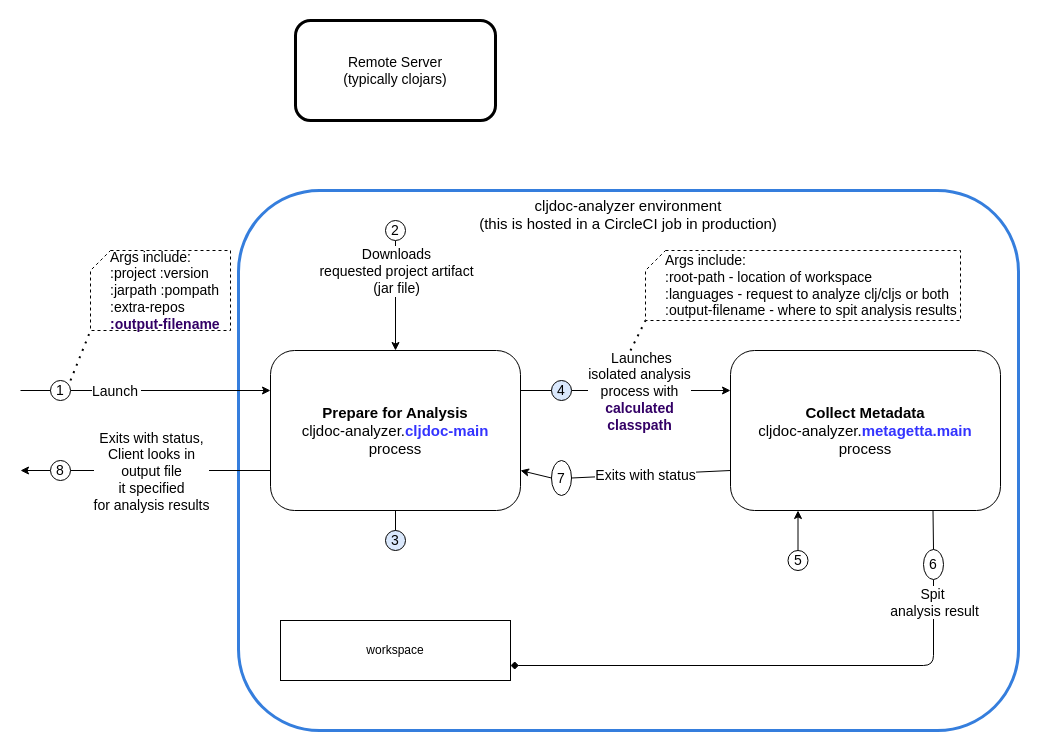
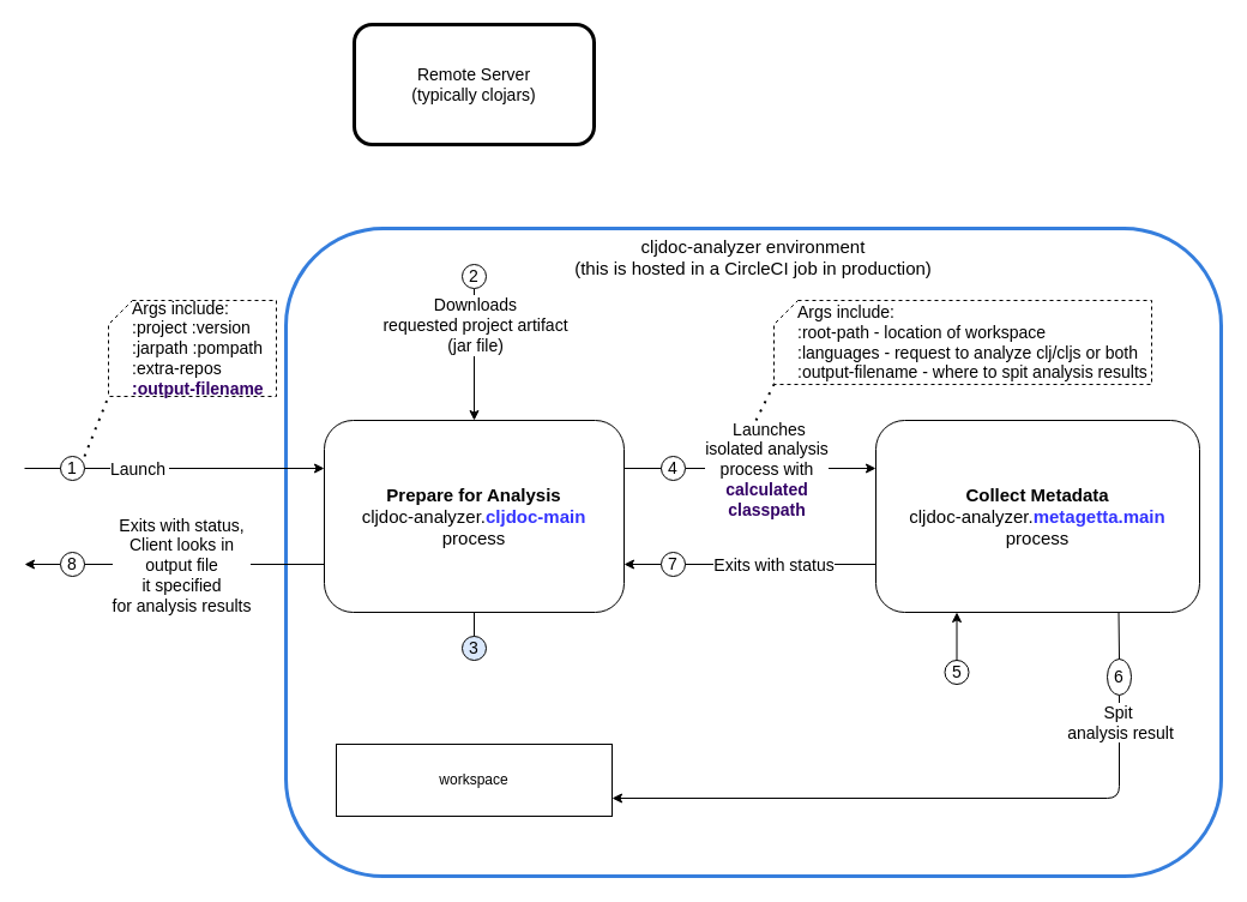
- <mxCell id="24" value="&lt;font style=&quot;font-size: 14px&quot;&gt;4&lt;/font&gt;" style="ellipse;whiteSpace=wrap;html=1;aspect=fixed;fillColor=#dae8fc;" vertex="1" parent="1"><mxGeometry x="551" y="380" width="20" height="20" as="geometry" /></mxCell>
+ <mxCell id="24" value="&lt;font style=&quot;font-size: 14px&quot;&gt;4&lt;/font&gt;" style="ellipse;whiteSpace=wrap;html=1;aspect=fixed;" vertex="1" parent="1"><mxGeometry x="551" y="380" width="20" height="20" as="geometry" /></mxCell>
- <mxCell id="31" value="&lt;font style=&quot;font-size: 14px&quot;&gt;7&lt;/font&gt;" style="ellipse;whiteSpace=wrap;html=1;aspect=fixed;" vertex="1" parent="1"><mxGeometry x="551" y="460" width="20" height="35" as="geometry" /></mxCell>
+ <mxCell id="31" value="&lt;font style=&quot;font-size: 14px&quot;&gt;7&lt;/font&gt;" style="ellipse;whiteSpace=wrap;html=1;aspect=fixed;" vertex="1" parent="1"><mxGeometry x="551" y="460" width="20" height="20" as="geometry" /></mxCell>
- <mxCell id="27" style="edgeStyle=orthogonalEdgeStyle;rounded=1;orthogonalLoop=1;jettySize=auto;html=1;exitX=0.5;exitY=1;exitDx=0;exitDy=0;entryX=1;entryY=0.75;entryDx=0;entryDy=0;endArrow=diamond;endFill=1;" edge="1" parent="1" source="29" target="10"><mxGeometry relative="1" as="geometry" /></mxCell>
+ <mxCell id="27" style="edgeStyle=orthogonalEdgeStyle;rounded=1;orthogonalLoop=1;jettySize=auto;html=1;exitX=0.5;exitY=1;exitDx=0;exitDy=0;entryX=1;entryY=0.75;entryDx=0;entryDy=0;endArrow=classic;endFill=1;" edge="1" parent="1" source="29" target="10"><mxGeometry relative="1" as="geometry" /></mxCell>
